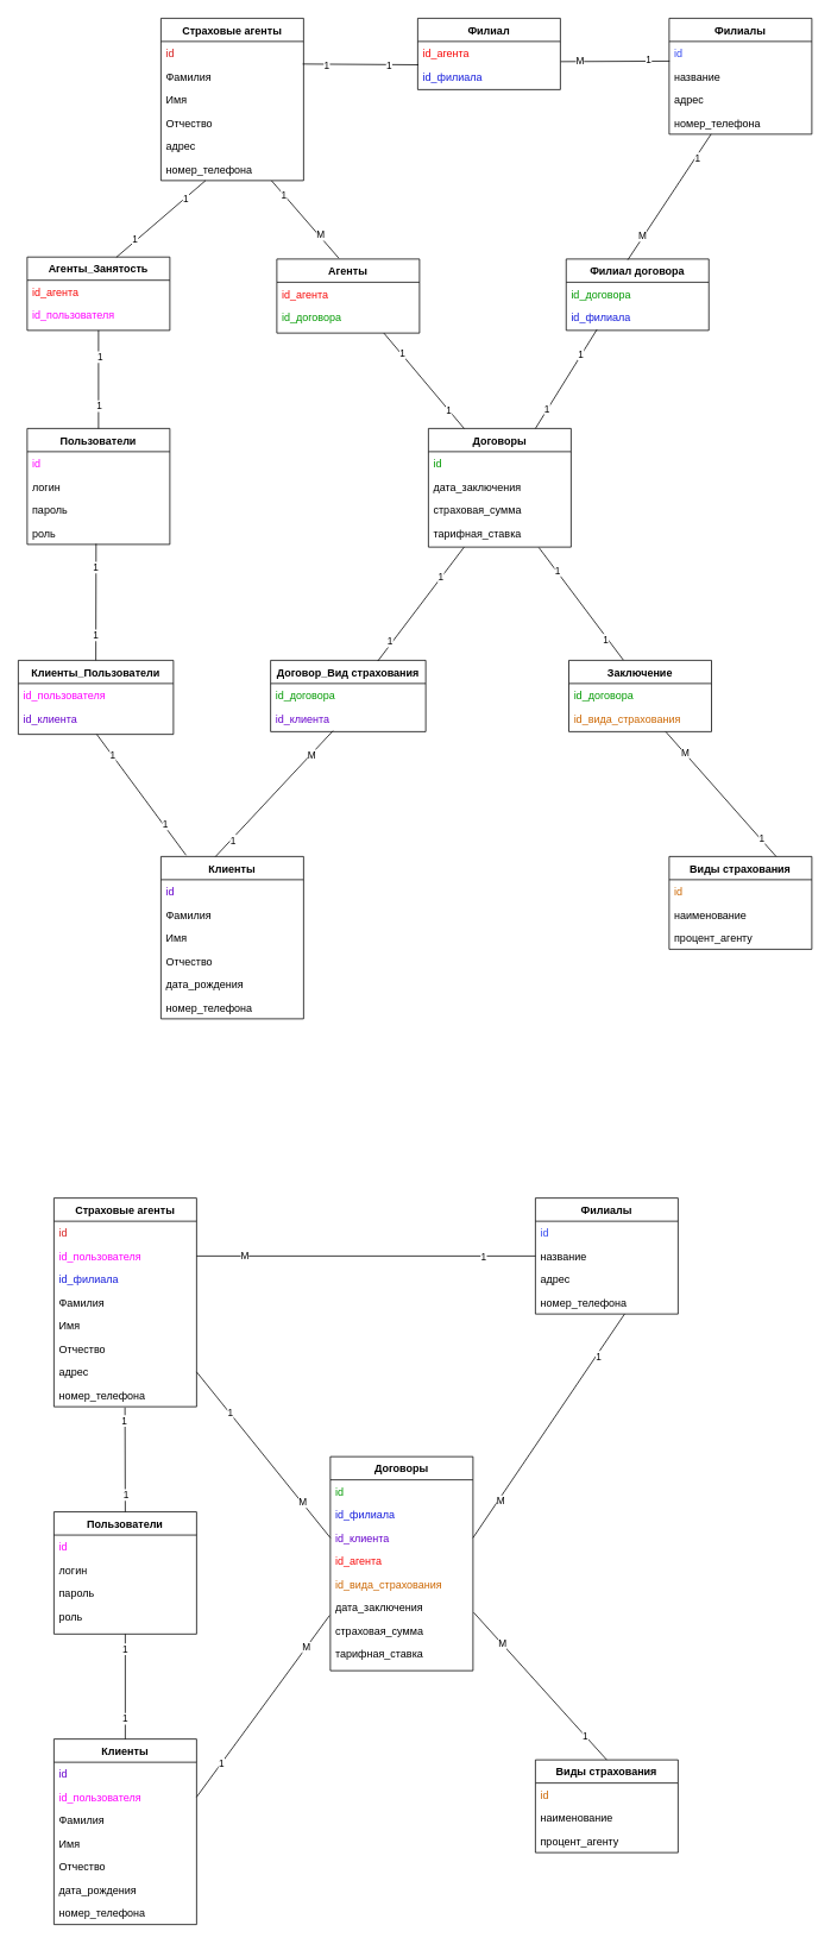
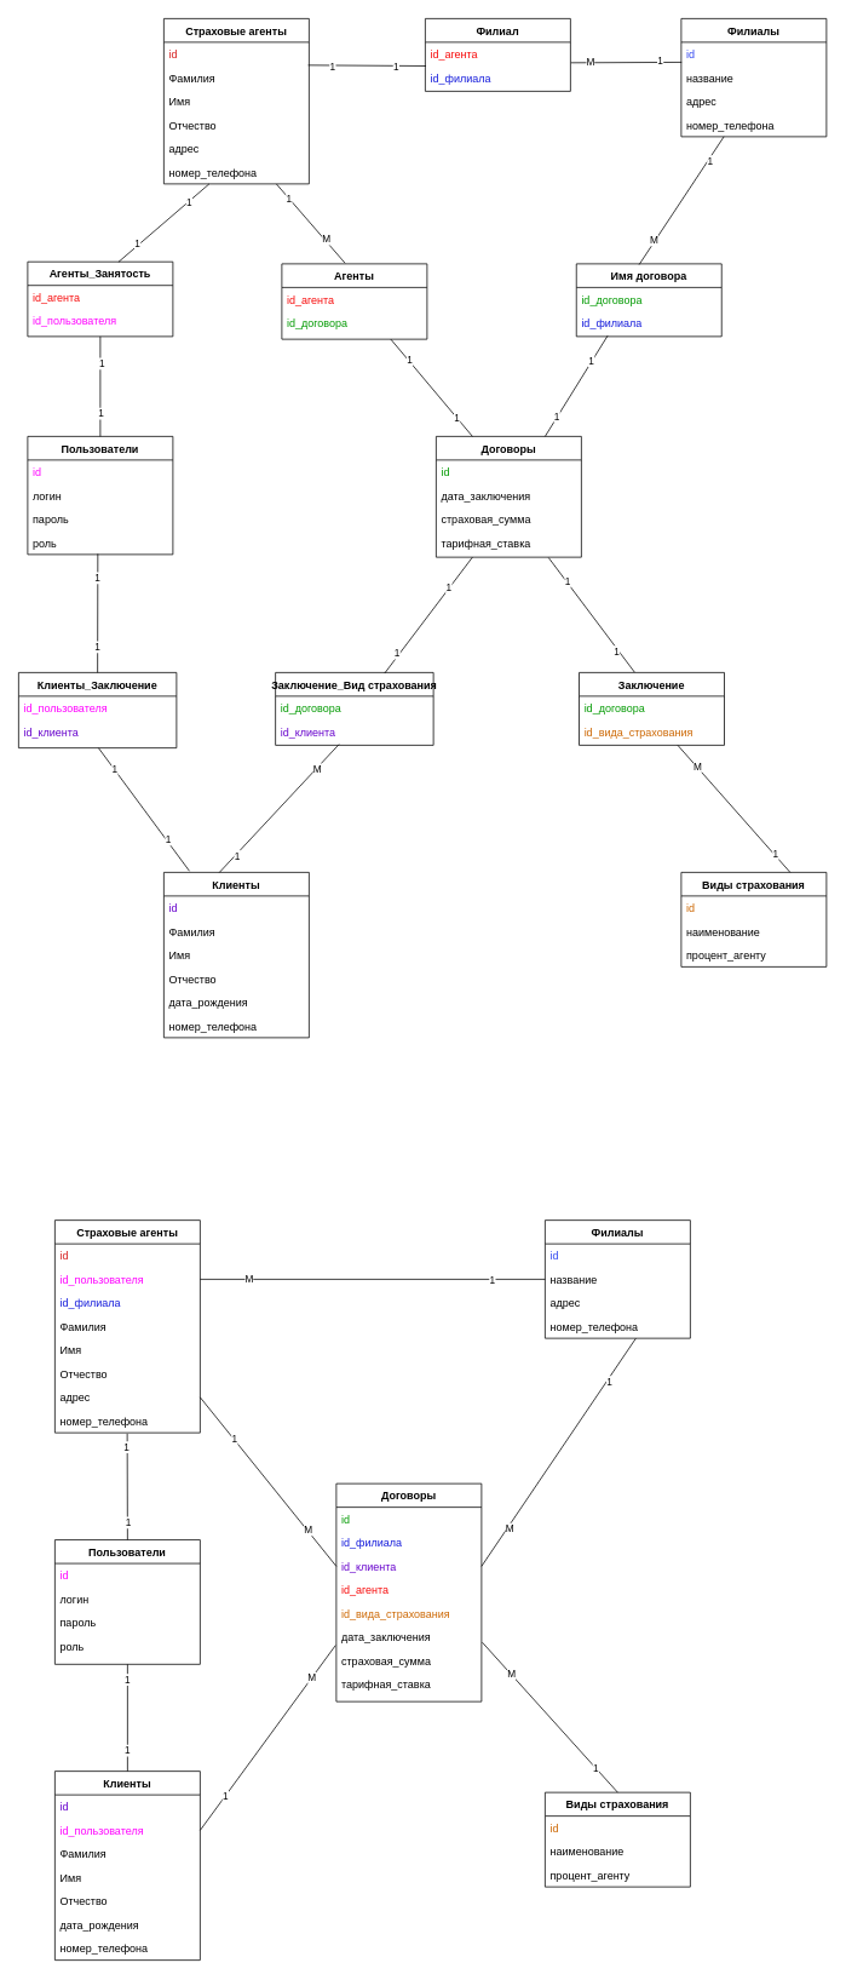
- <mxCell id="28" value="Филиал договора" style="swimlane;fontStyle=1;align=center;verticalAlign=top;childLayout=stackLayout;horizontal=1;startSize=26;horizontalStack=0;resizeParent=1;resizeLast=0;collapsible=1;marginBottom=0;rounded=0;shadow=0;strokeWidth=1;" parent="1" vertex="1"><mxGeometry x="634.5" y="290" width="160" height="80" as="geometry"><mxRectangle x="550" y="140" width="160" height="26" as="alternateBounds" /></mxGeometry></mxCell>
+ <mxCell id="28" value="Имя договора" style="swimlane;fontStyle=1;align=center;verticalAlign=top;childLayout=stackLayout;horizontal=1;startSize=26;horizontalStack=0;resizeParent=1;resizeLast=0;collapsible=1;marginBottom=0;rounded=0;shadow=0;strokeWidth=1;" parent="1" vertex="1"><mxGeometry x="634.5" y="290" width="160" height="80" as="geometry"><mxRectangle x="550" y="140" width="160" height="26" as="alternateBounds" /></mxGeometry></mxCell>
- <mxCell id="113" value="Клиенты_Пользователи" style="swimlane;fontStyle=1;align=center;verticalAlign=top;childLayout=stackLayout;horizontal=1;startSize=26;horizontalStack=0;resizeParent=1;resizeLast=0;collapsible=1;marginBottom=0;rounded=0;shadow=0;strokeWidth=1;" parent="1" vertex="1"><mxGeometry x="20" y="740" width="174" height="83" as="geometry"><mxRectangle x="550" y="140" width="160" height="26" as="alternateBounds" /></mxGeometry></mxCell>
+ <mxCell id="113" value="Клиенты_Заключение" style="swimlane;fontStyle=1;align=center;verticalAlign=top;childLayout=stackLayout;horizontal=1;startSize=26;horizontalStack=0;resizeParent=1;resizeLast=0;collapsible=1;marginBottom=0;rounded=0;shadow=0;strokeWidth=1;" parent="1" vertex="1"><mxGeometry x="20" y="740" width="174" height="83" as="geometry"><mxRectangle x="550" y="140" width="160" height="26" as="alternateBounds" /></mxGeometry></mxCell>
- <mxCell id="45" value="Договор_Вид страхования" style="swimlane;fontStyle=1;align=center;verticalAlign=top;childLayout=stackLayout;horizontal=1;startSize=26;horizontalStack=0;resizeParent=1;resizeLast=0;collapsible=1;marginBottom=0;rounded=0;shadow=0;strokeWidth=1;" parent="1" vertex="1"><mxGeometry x="303" y="740" width="174" height="80" as="geometry"><mxRectangle x="550" y="140" width="160" height="26" as="alternateBounds" /></mxGeometry></mxCell>
+ <mxCell id="45" value="Заключение_Вид страхования" style="swimlane;fontStyle=1;align=center;verticalAlign=top;childLayout=stackLayout;horizontal=1;startSize=26;horizontalStack=0;resizeParent=1;resizeLast=0;collapsible=1;marginBottom=0;rounded=0;shadow=0;strokeWidth=1;" parent="1" vertex="1"><mxGeometry x="303" y="740" width="174" height="80" as="geometry"><mxRectangle x="550" y="140" width="160" height="26" as="alternateBounds" /></mxGeometry></mxCell>
